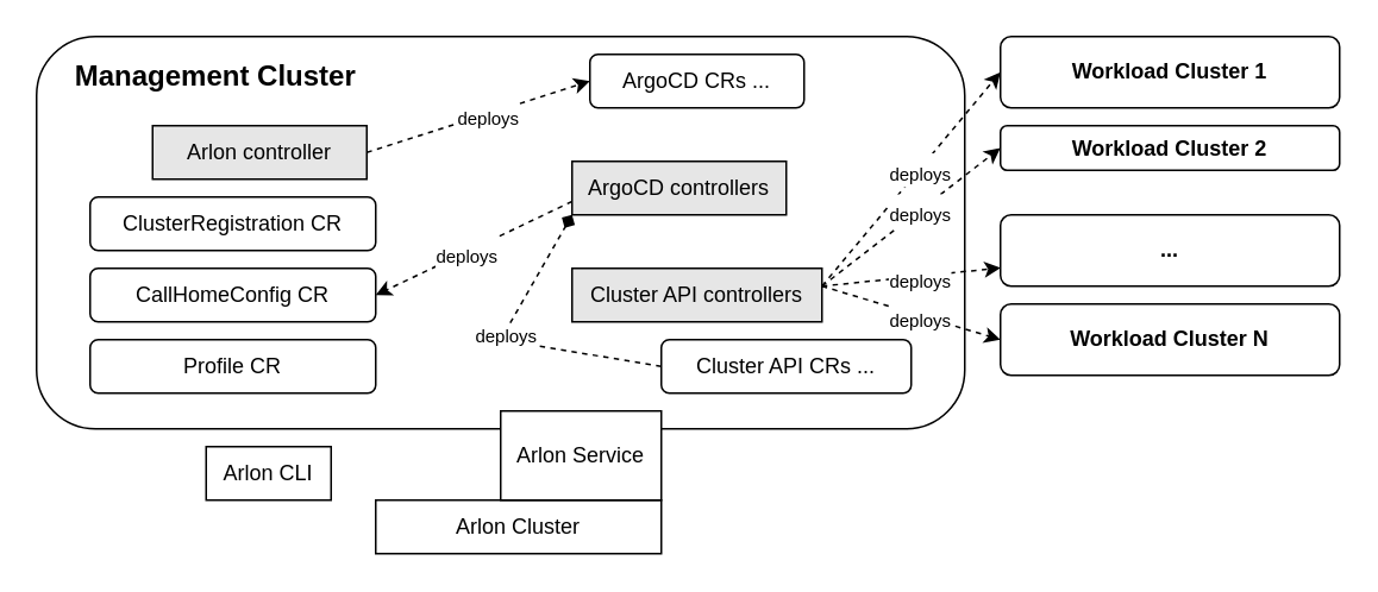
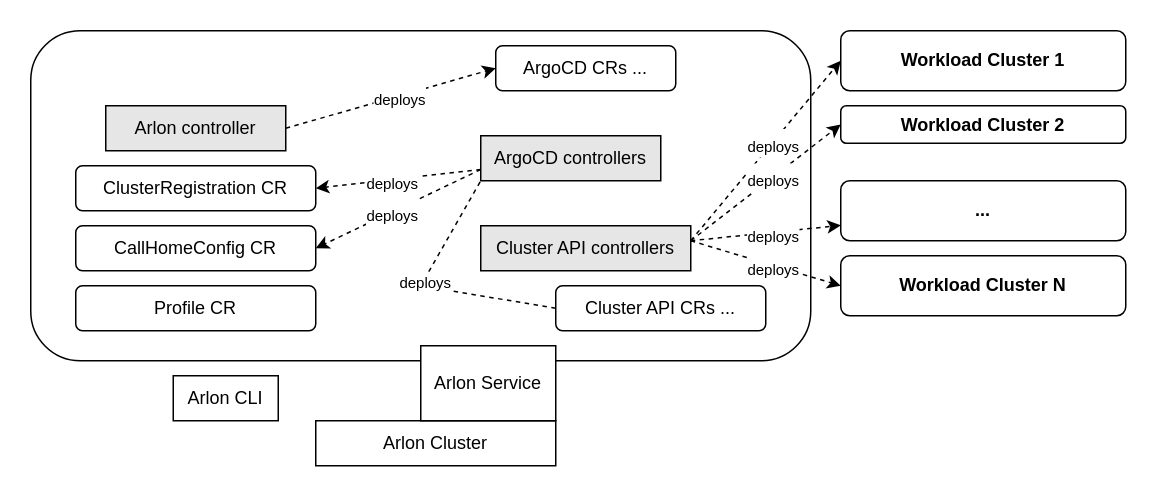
- <mxCell id="11" value="&lt;font style=&quot;font-size: 16px&quot;&gt;Management Cluster&lt;br&gt;&lt;/font&gt;" style="text;strokeColor=none;fillColor=none;html=1;fontSize=24;fontStyle=1;verticalAlign=middle;align=center;" vertex="1" parent="1"><mxGeometry x="30" y="20" width="180" height="40" as="geometry" /></mxCell>
- <mxCell id="3" value="Arlon controller" style="rounded=0;whiteSpace=wrap;html=1;gradientColor=none;fillColor=#E6E6E6;" vertex="1" parent="1"><mxGeometry x="85" y="70" width="120" height="30" as="geometry" /></mxCell>
+ <mxCell id="3" value="Arlon controller" style="rounded=0;whiteSpace=wrap;html=1;gradientColor=none;fillColor=#E6E6E6;" vertex="1" parent="1"><mxGeometry x="70" y="70" width="120" height="30" as="geometry" /></mxCell>
+ <mxCell id="29" value="" style="endArrow=classic;html=1;rounded=0;fontSize=16;exitX=0;exitY=0.75;exitDx=0;exitDy=0;entryX=1;entryY=0.5;entryDx=0;entryDy=0;dashed=1;" edge="1" parent="1" source="7" target="4"><mxGeometry width="50" height="50" relative="1" as="geometry"><mxPoint x="200" y="95" as="sourcePoint" /><mxPoint x="330" y="135" as="targetPoint" /></mxGeometry></mxCell>
+ <mxCell id="30" value="&lt;font style=&quot;font-size: 10px&quot;&gt;deploys&lt;/font&gt;" style="edgeLabel;html=1;align=center;verticalAlign=middle;resizable=0;points=[];fontSize=16;" vertex="1" connectable="0" parent="29"><mxGeometry x="0.085" relative="1" as="geometry"><mxPoint as="offset" /></mxGeometry></mxCell>
- <mxCell id="33" value="" style="endArrow=diamond;html=1;rounded=0;dashed=1;fontSize=10;entryX=0;entryY=1;entryDx=0;entryDy=0;exitX=0;exitY=0.5;exitDx=0;exitDy=0;" edge="1" parent="1" source="10" target="7"><mxGeometry width="50" height="50" relative="1" as="geometry"><mxPoint x="380" y="150" as="sourcePoint" /><mxPoint x="430" y="100" as="targetPoint" /><Array as="points"><mxPoint x="280" y="190" /></Array></mxGeometry></mxCell>
+ <mxCell id="33" value="" style="endArrow=none;html=1;rounded=0;dashed=1;fontSize=10;entryX=0;entryY=1;entryDx=0;entryDy=0;exitX=0;exitY=0.5;exitDx=0;exitDy=0;" edge="1" parent="1" source="10" target="7"><mxGeometry width="50" height="50" relative="1" as="geometry"><mxPoint x="380" y="150" as="sourcePoint" /><mxPoint x="430" y="100" as="targetPoint" /><Array as="points"><mxPoint x="280" y="190" /></Array></mxGeometry></mxCell>
